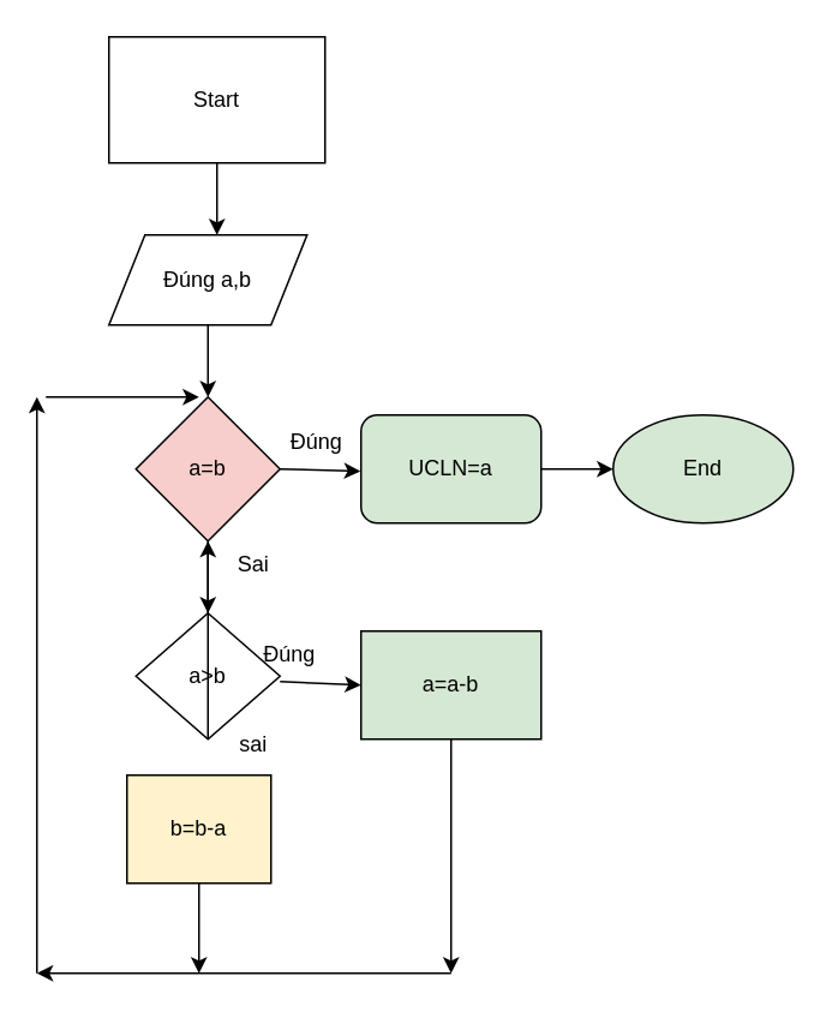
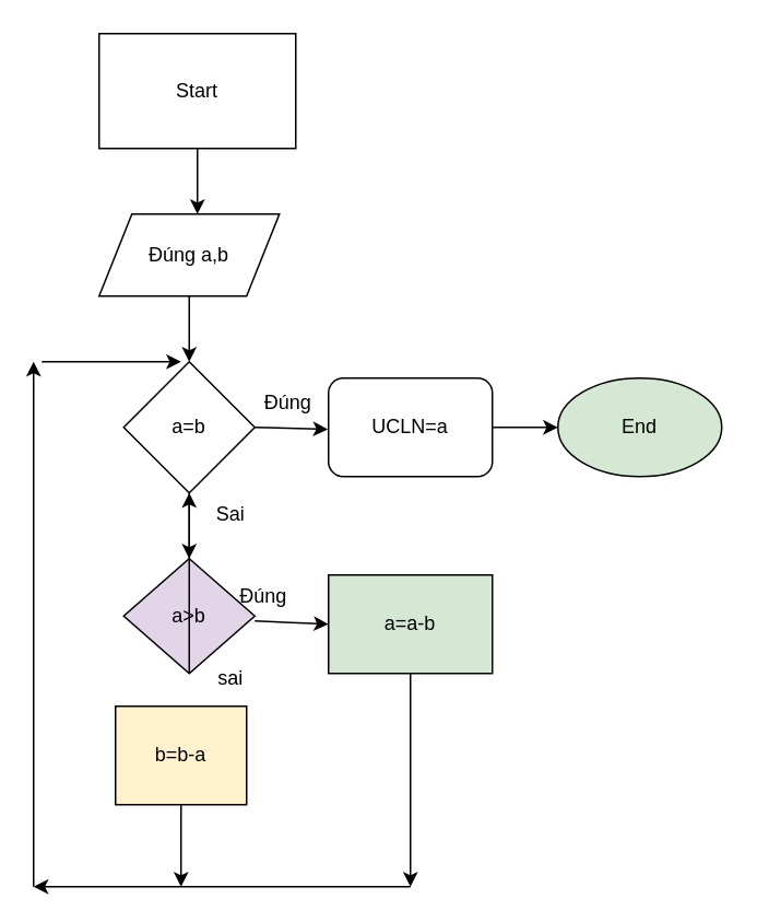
- <mxCell id="6" value="a=b" style="rhombus;whiteSpace=wrap;html=1;fillColor=#f8cecc;" vertex="1" parent="1"><mxGeometry x="75" y="220" width="80" height="80" as="geometry" /></mxCell>
+ <mxCell id="6" value="a=b" style="rhombus;whiteSpace=wrap;html=1;" vertex="1" parent="1"><mxGeometry x="75" y="220" width="80" height="80" as="geometry" /></mxCell>
- <mxCell id="10" value="UCLN=a" style="rounded=1;whiteSpace=wrap;html=1;fillColor=#d5e8d4;" vertex="1" parent="1"><mxGeometry x="200" y="230" width="100" height="60" as="geometry" /></mxCell>
+ <mxCell id="10" value="UCLN=a" style="rounded=1;whiteSpace=wrap;html=1;" vertex="1" parent="1"><mxGeometry x="200" y="230" width="100" height="60" as="geometry" /></mxCell>
- <mxCell id="15" value="a&amp;gt;b" style="rhombus;whiteSpace=wrap;html=1;" vertex="1" parent="1"><mxGeometry x="75" y="340" width="80" height="70" as="geometry" /></mxCell>
+ <mxCell id="15" value="a&amp;gt;b" style="rhombus;whiteSpace=wrap;html=1;fillColor=#e1d5e7;" vertex="1" parent="1"><mxGeometry x="75" y="340" width="80" height="70" as="geometry" /></mxCell>
